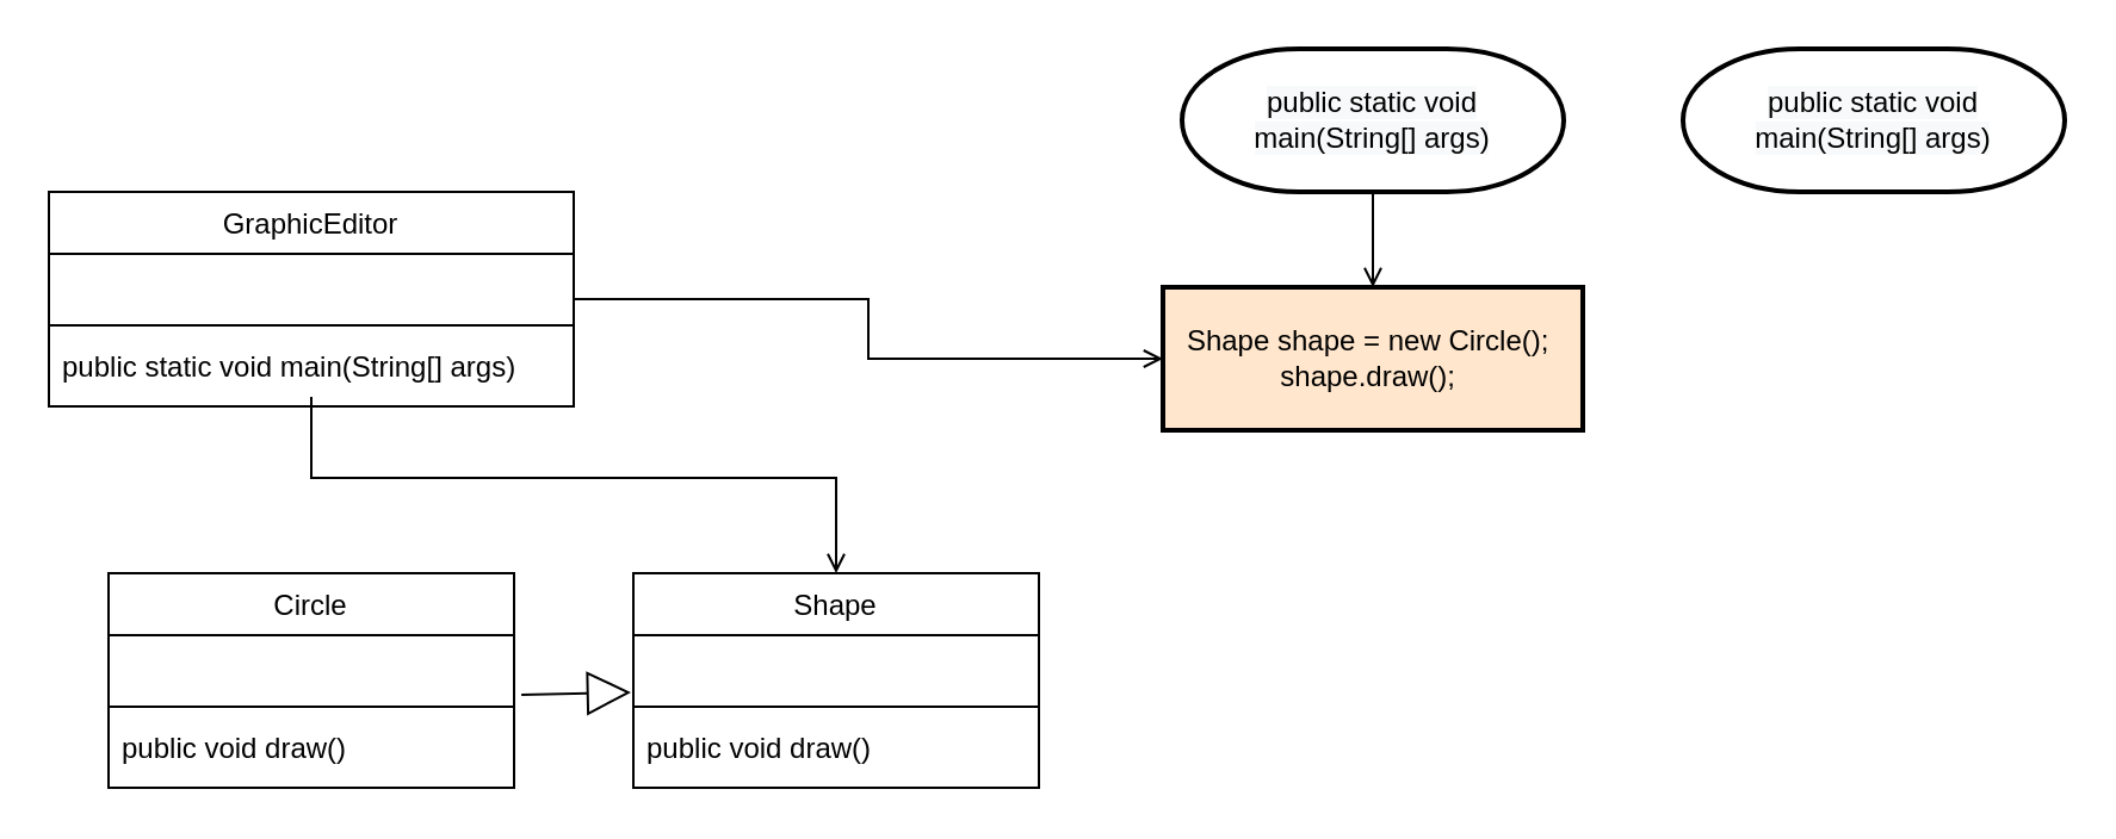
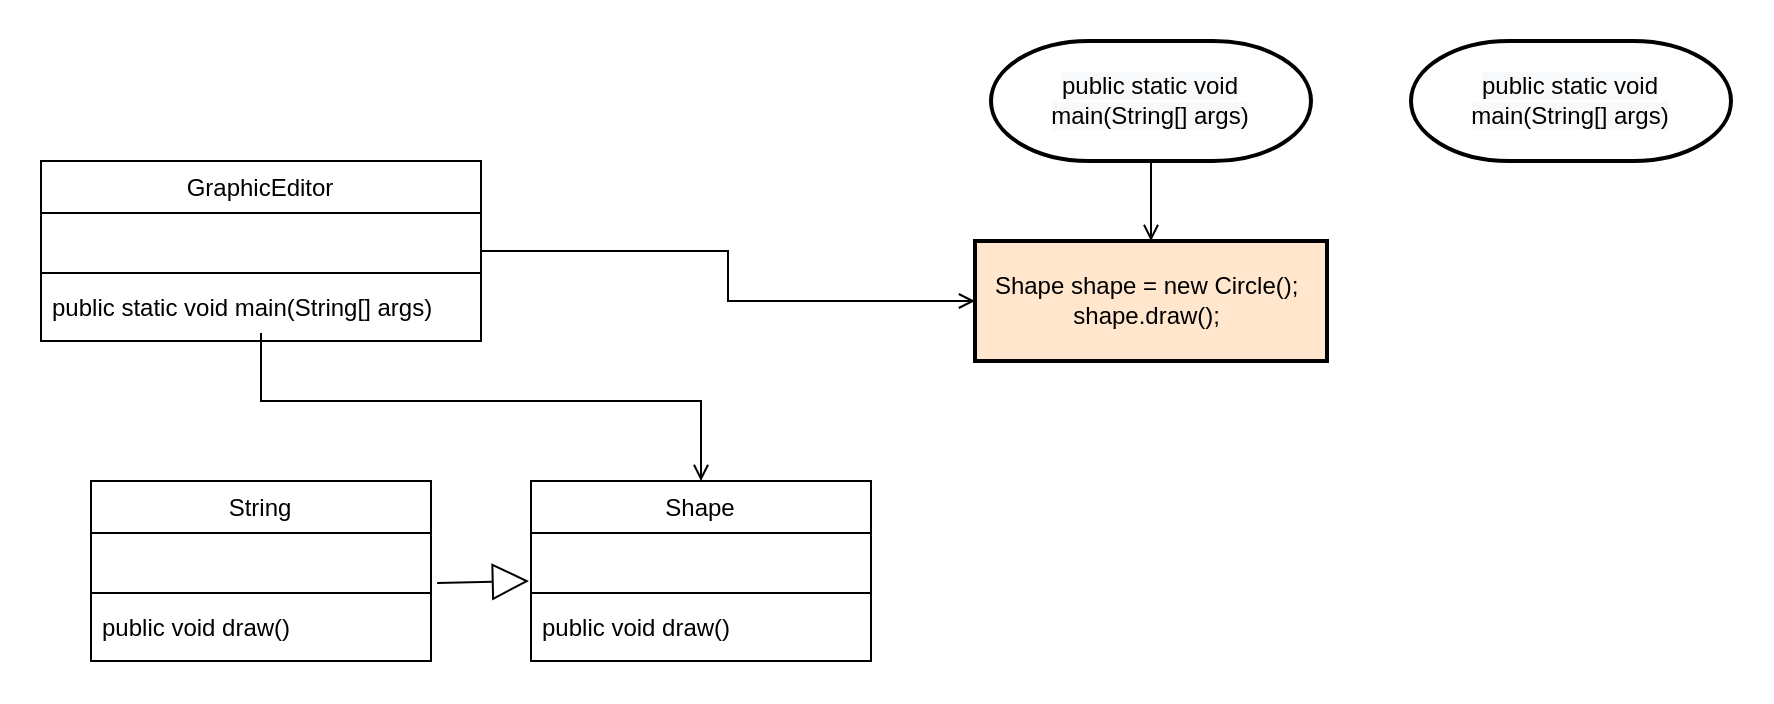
- <mxCell id="11" value="Circle" style="swimlane;fontStyle=0;align=center;verticalAlign=top;childLayout=stackLayout;horizontal=1;startSize=26;horizontalStack=0;resizeParent=1;resizeLast=0;collapsible=1;marginBottom=0;rounded=0;shadow=0;strokeWidth=1;" vertex="1" parent="1"><mxGeometry x="45" y="240" width="170" height="90" as="geometry"><mxRectangle x="230" y="140" width="160" height="26" as="alternateBounds" /></mxGeometry></mxCell>
+ <mxCell id="11" value="String" style="swimlane;fontStyle=0;align=center;verticalAlign=top;childLayout=stackLayout;horizontal=1;startSize=26;horizontalStack=0;resizeParent=1;resizeLast=0;collapsible=1;marginBottom=0;rounded=0;shadow=0;strokeWidth=1;" vertex="1" parent="1"><mxGeometry x="45" y="240" width="170" height="90" as="geometry"><mxRectangle x="230" y="140" width="160" height="26" as="alternateBounds" /></mxGeometry></mxCell>
